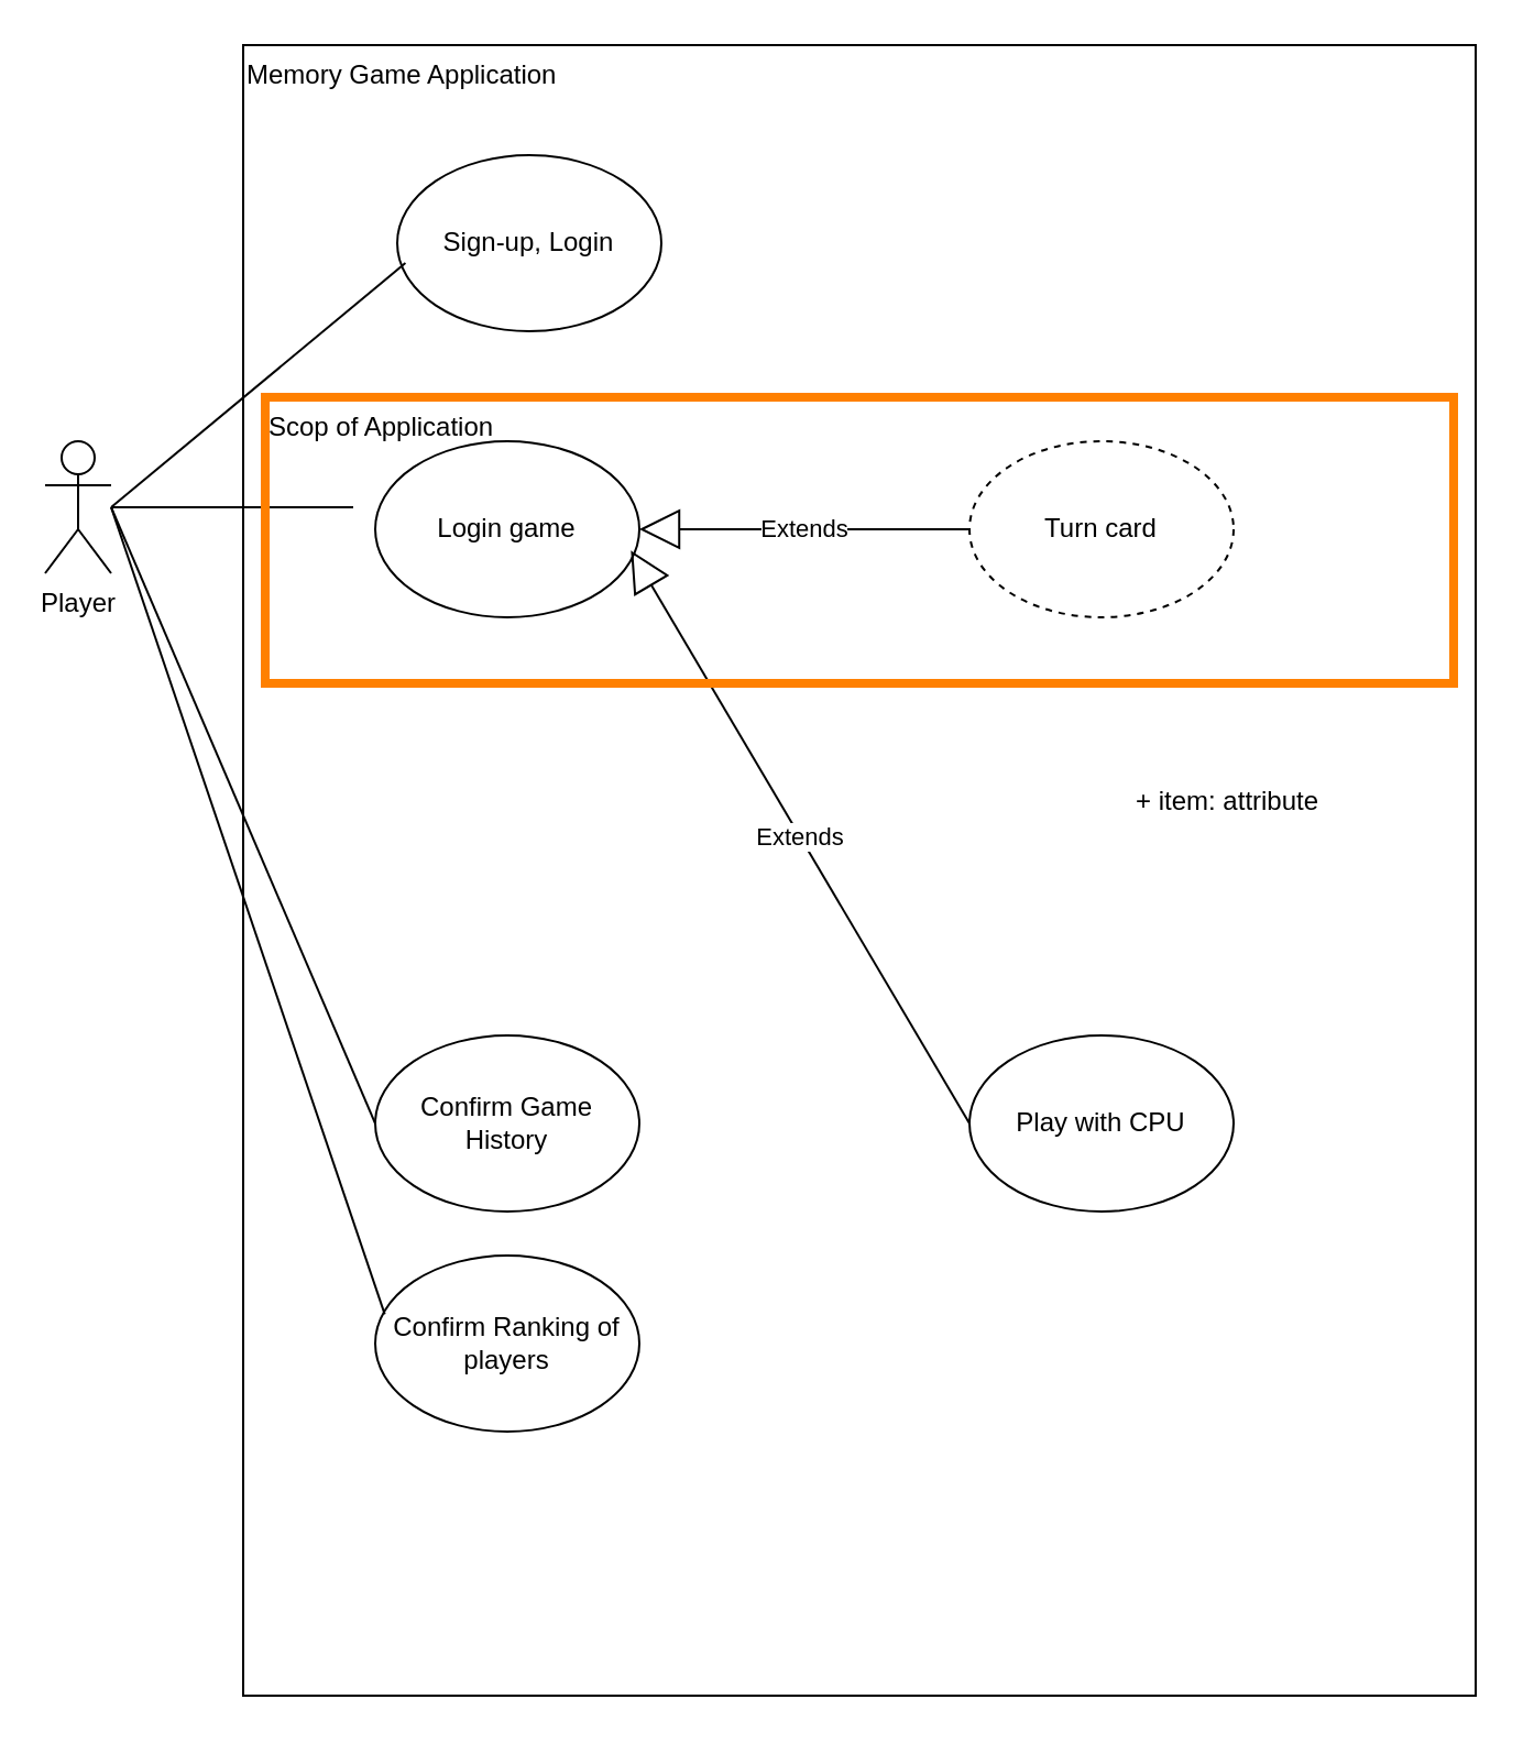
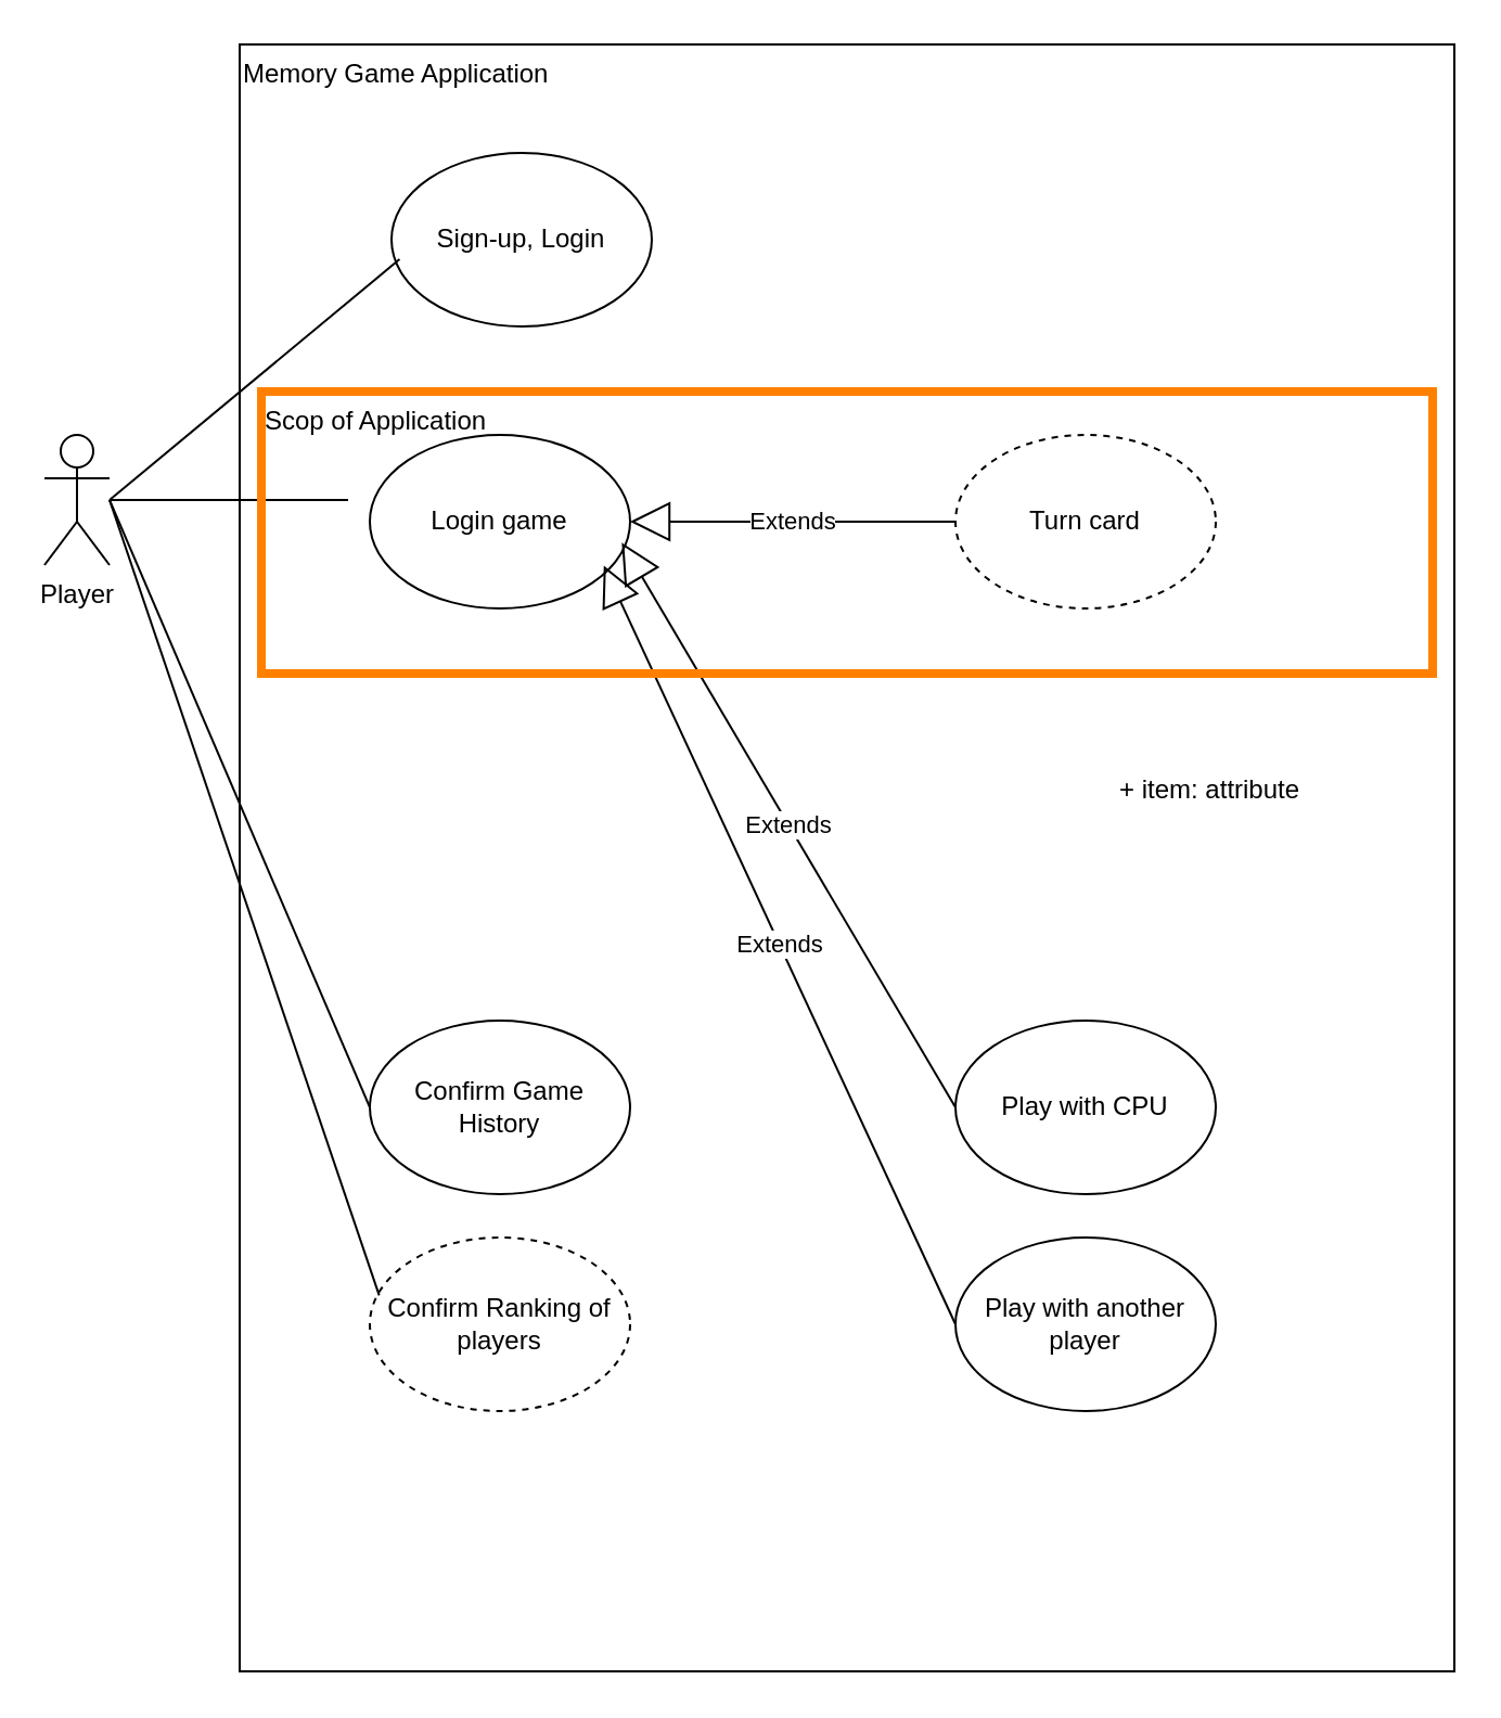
+ <mxCell id="17" value="Extends" style="endArrow=block;endSize=16;endFill=0;html=1;entryX=0.899;entryY=0.753;entryDx=0;entryDy=0;exitX=0;exitY=0.5;exitDx=0;exitDy=0;entryPerimeter=0;" edge="1" parent="1" source="10" target="4"><mxGeometry width="160" relative="1" as="geometry"><mxPoint x="450" y="350" as="sourcePoint" /><mxPoint x="296" y="260" as="targetPoint" /></mxGeometry></mxCell>
- <mxCell id="7" value="Confirm Ranking of players" style="ellipse;whiteSpace=wrap;html=1;" vertex="1" parent="1"><mxGeometry x="170" y="570" width="120" height="80" as="geometry" /></mxCell>
+ <mxCell id="7" value="Confirm Ranking of players" style="ellipse;whiteSpace=wrap;html=1;dashed=1;" vertex="1" parent="1"><mxGeometry x="170" y="570" width="120" height="80" as="geometry" /></mxCell>
+ <mxCell id="10" value="Play with another player" style="ellipse;whiteSpace=wrap;html=1;" vertex="1" parent="1"><mxGeometry x="440" y="570" width="120" height="80" as="geometry" /></mxCell>
